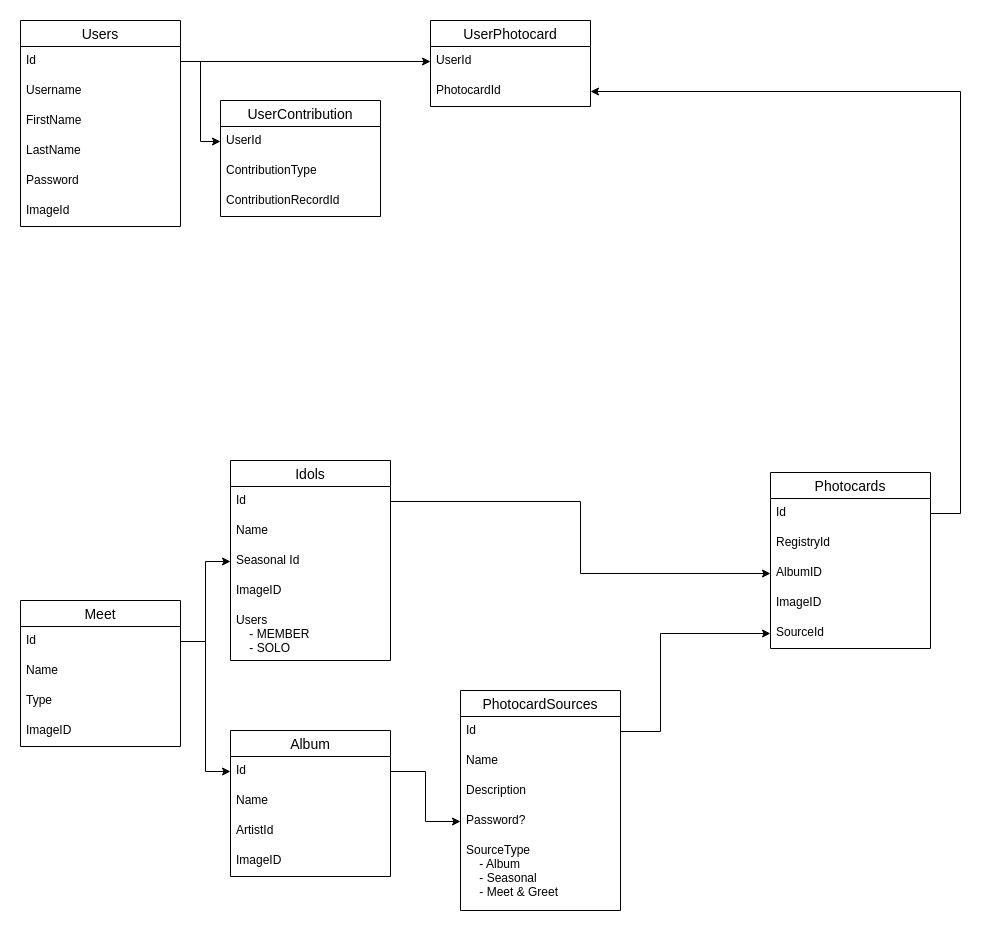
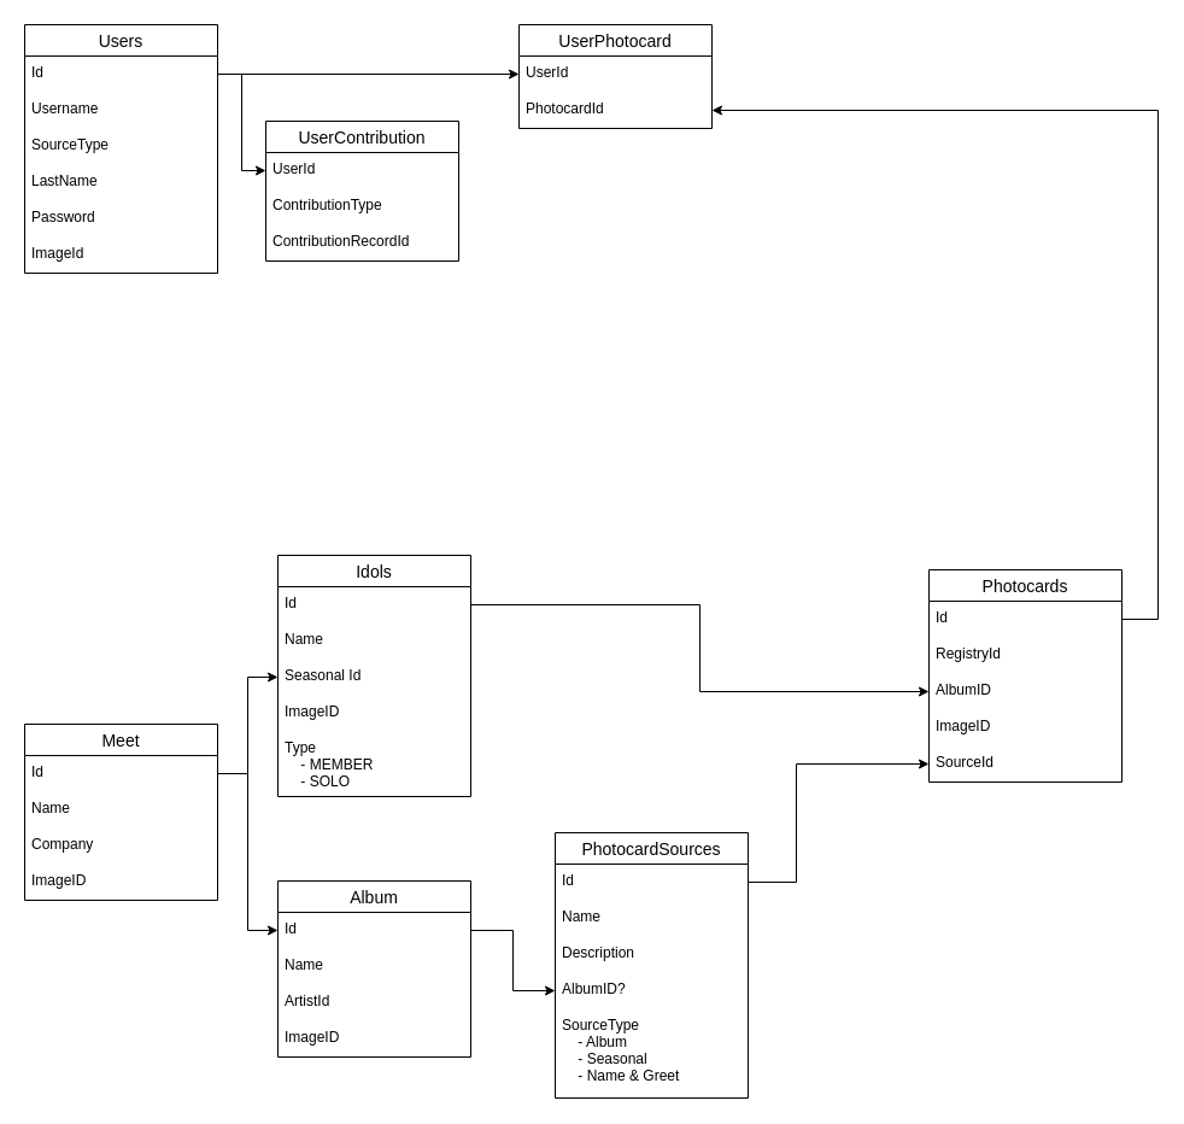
- <mxCell id="5" value="FirstName" style="text;strokeColor=none;fillColor=none;spacingLeft=4;spacingRight=4;overflow=hidden;rotatable=0;points=[[0,0.5],[1,0.5]];portConstraint=eastwest;fontSize=12;" parent="2" vertex="1"><mxGeometry y="86" width="160" height="30" as="geometry" /></mxCell>
+ <mxCell id="5" value="SourceType" style="text;strokeColor=none;fillColor=none;spacingLeft=4;spacingRight=4;overflow=hidden;rotatable=0;points=[[0,0.5],[1,0.5]];portConstraint=eastwest;fontSize=12;" parent="2" vertex="1"><mxGeometry y="86" width="160" height="30" as="geometry" /></mxCell>
- <mxCell id="19" value="Users&#10;    - MEMBER&#10;    - SOLO" style="text;strokeColor=none;fillColor=none;spacingLeft=4;spacingRight=4;overflow=hidden;rotatable=0;points=[[0,0.5],[1,0.5]];portConstraint=eastwest;fontSize=12;" parent="14" vertex="1"><mxGeometry y="146" width="160" height="54" as="geometry" /></mxCell>
+ <mxCell id="19" value="Type&#10;    - MEMBER&#10;    - SOLO" style="text;strokeColor=none;fillColor=none;spacingLeft=4;spacingRight=4;overflow=hidden;rotatable=0;points=[[0,0.5],[1,0.5]];portConstraint=eastwest;fontSize=12;" parent="14" vertex="1"><mxGeometry y="146" width="160" height="54" as="geometry" /></mxCell>
- <mxCell id="12" value="Type" style="text;strokeColor=none;fillColor=none;spacingLeft=4;spacingRight=4;overflow=hidden;rotatable=0;points=[[0,0.5],[1,0.5]];portConstraint=eastwest;fontSize=12;" parent="9" vertex="1"><mxGeometry y="86" width="160" height="30" as="geometry" /></mxCell>
+ <mxCell id="12" value="Company" style="text;strokeColor=none;fillColor=none;spacingLeft=4;spacingRight=4;overflow=hidden;rotatable=0;points=[[0,0.5],[1,0.5]];portConstraint=eastwest;fontSize=12;" parent="9" vertex="1"><mxGeometry y="86" width="160" height="30" as="geometry" /></mxCell>
- <mxCell id="47" value="Password?" style="text;strokeColor=none;fillColor=none;spacingLeft=4;spacingRight=4;overflow=hidden;rotatable=0;points=[[0,0.5],[1,0.5]];portConstraint=eastwest;fontSize=12;" parent="43" vertex="1"><mxGeometry y="116" width="160" height="30" as="geometry" /></mxCell>
+ <mxCell id="47" value="AlbumID?" style="text;strokeColor=none;fillColor=none;spacingLeft=4;spacingRight=4;overflow=hidden;rotatable=0;points=[[0,0.5],[1,0.5]];portConstraint=eastwest;fontSize=12;" parent="43" vertex="1"><mxGeometry y="116" width="160" height="30" as="geometry" /></mxCell>
- <mxCell id="48" value="SourceType&#10;    - Album&#10;    - Seasonal&#10;    - Meet &amp; Greet" style="text;strokeColor=none;fillColor=none;spacingLeft=4;spacingRight=4;overflow=hidden;rotatable=0;points=[[0,0.5],[1,0.5]];portConstraint=eastwest;fontSize=12;" parent="43" vertex="1"><mxGeometry y="146" width="160" height="74" as="geometry" /></mxCell>
+ <mxCell id="48" value="SourceType&#10;    - Album&#10;    - Seasonal&#10;    - Name &amp; Greet" style="text;strokeColor=none;fillColor=none;spacingLeft=4;spacingRight=4;overflow=hidden;rotatable=0;points=[[0,0.5],[1,0.5]];portConstraint=eastwest;fontSize=12;" parent="43" vertex="1"><mxGeometry y="146" width="160" height="74" as="geometry" /></mxCell>
